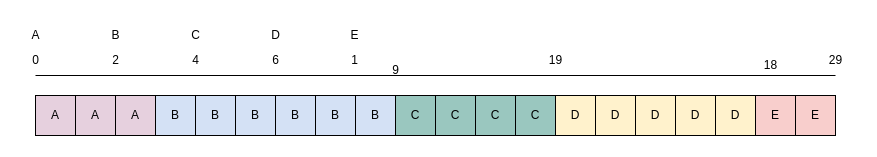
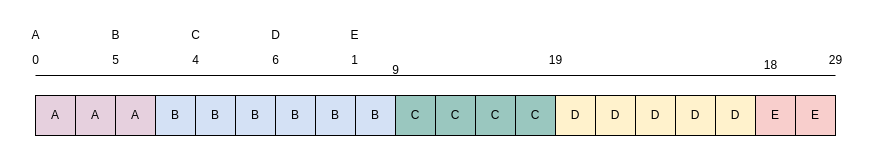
- <mxCell id="21" value="2" style="text;html=1;align=center;verticalAlign=middle;resizable=0;points=[];autosize=1;strokeColor=none;fillColor=none;" parent="1" vertex="1"><mxGeometry x="100" y="45" width="30" height="30" as="geometry" /></mxCell>
+ <mxCell id="21" value="5" style="text;html=1;align=center;verticalAlign=middle;resizable=0;points=[];autosize=1;strokeColor=none;fillColor=none;" parent="1" vertex="1"><mxGeometry x="100" y="45" width="30" height="30" as="geometry" /></mxCell>
